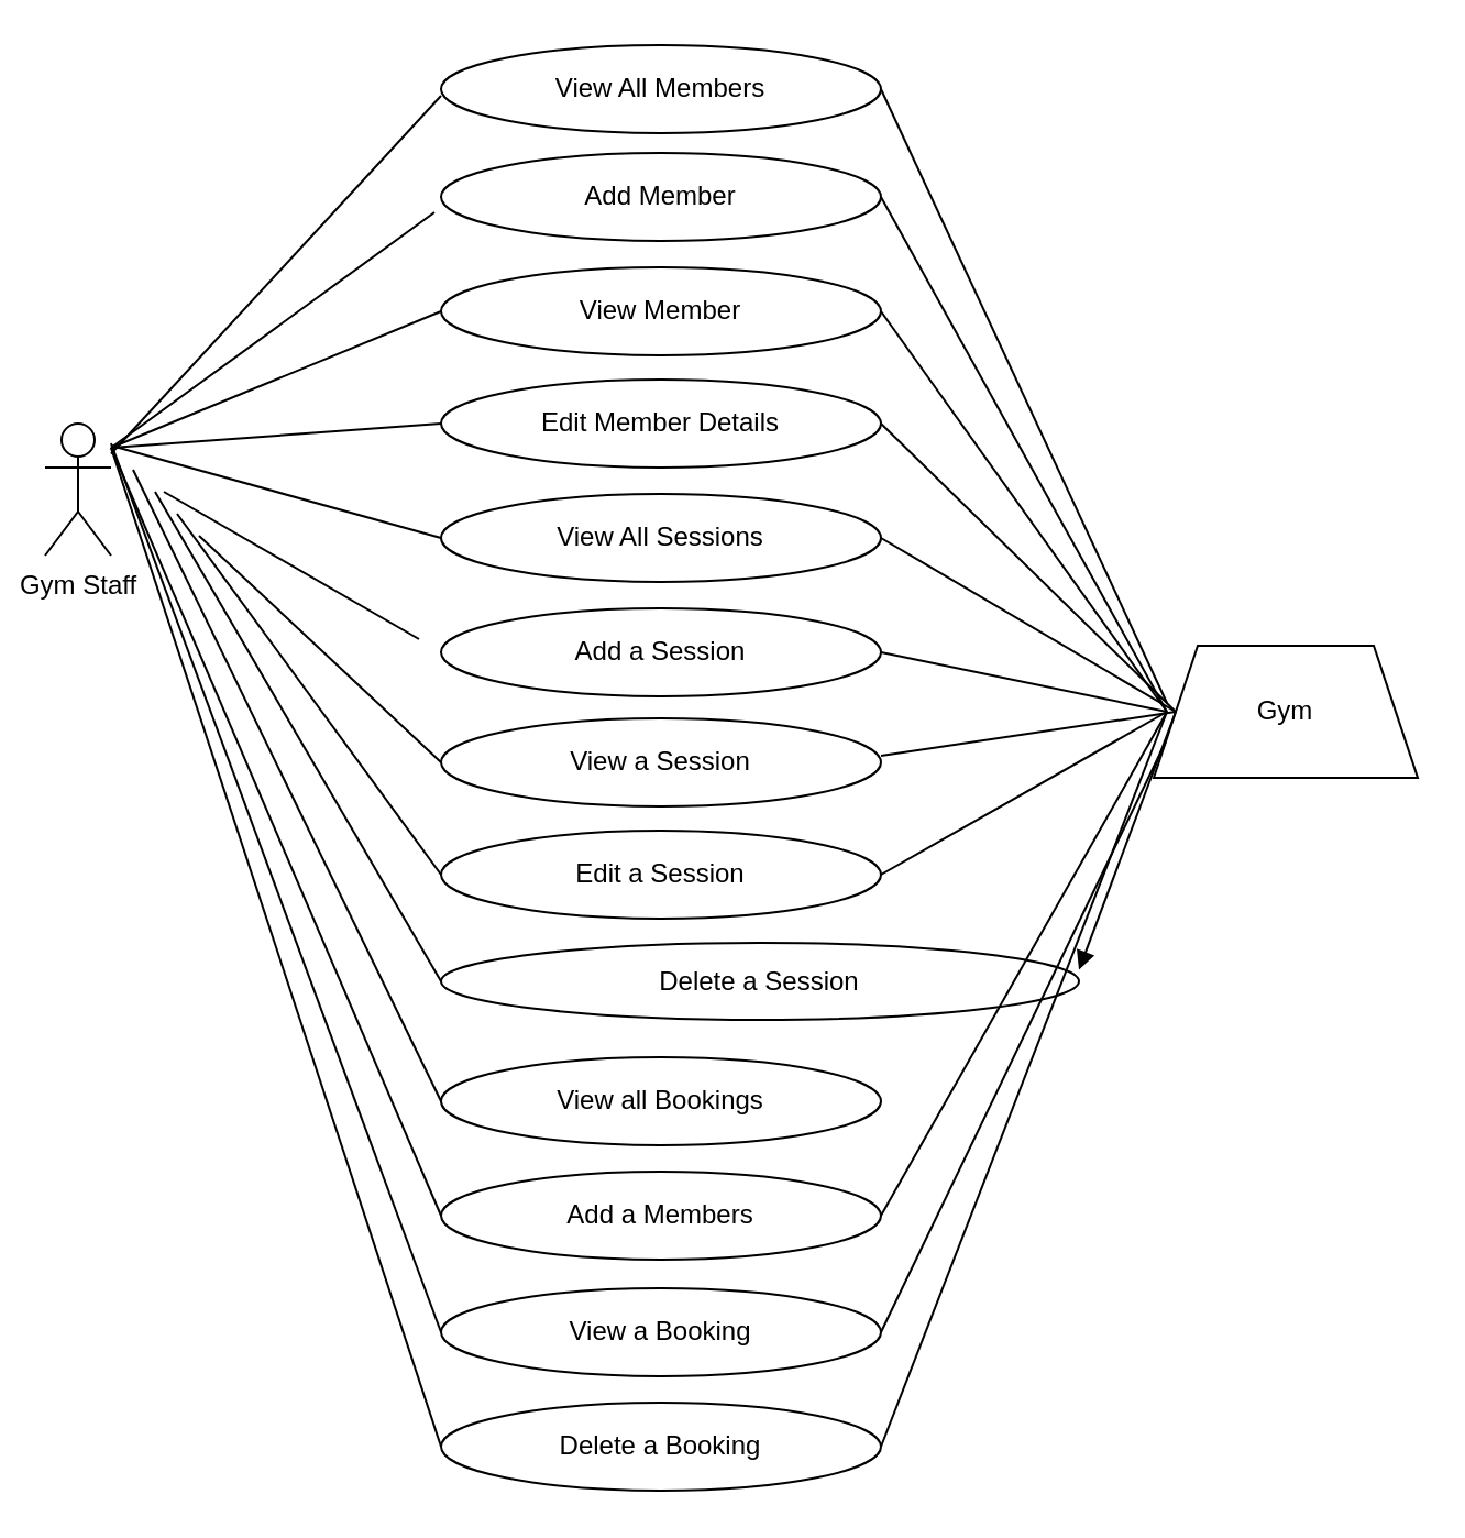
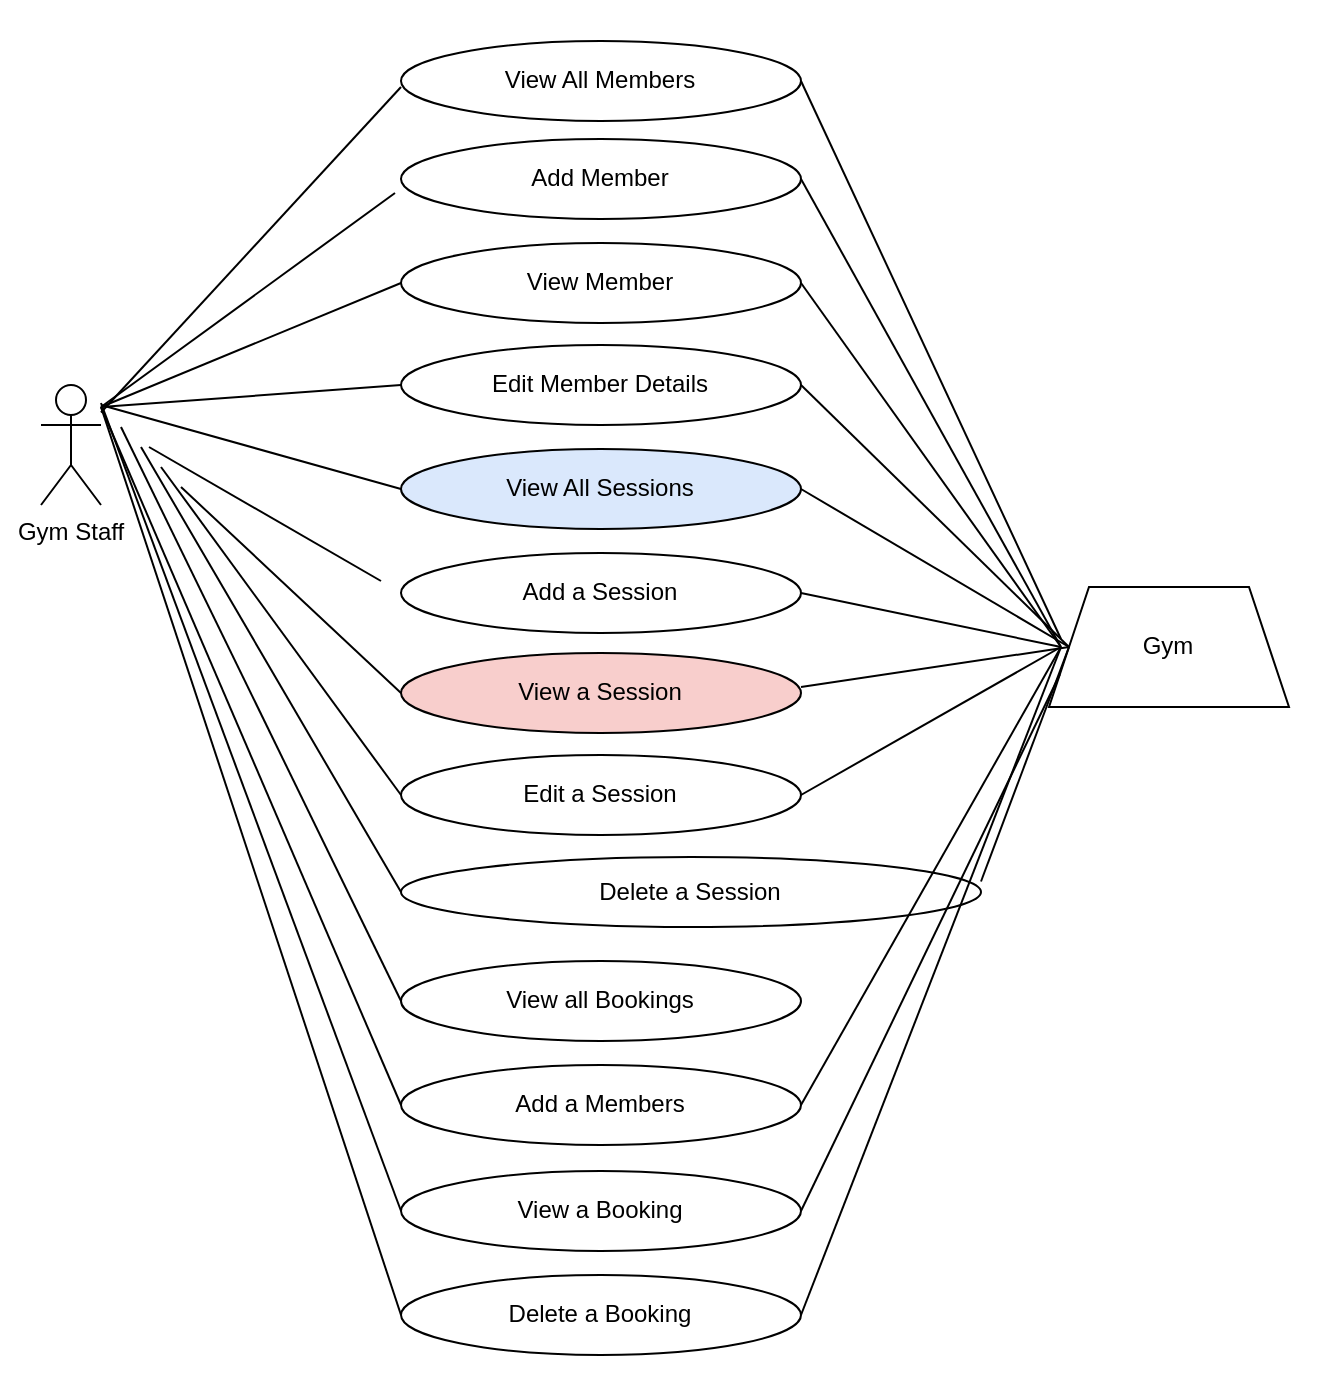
- <mxCell id="5" value="View All Sessions" style="ellipse;whiteSpace=wrap;html=1;" parent="1" vertex="1"><mxGeometry x="200" y="224" width="200" height="40" as="geometry" /></mxCell>
+ <mxCell id="5" value="View All Sessions" style="ellipse;whiteSpace=wrap;html=1;fillColor=#dae8fc;" parent="1" vertex="1"><mxGeometry x="200" y="224" width="200" height="40" as="geometry" /></mxCell>
- <mxCell id="7" value="View a Session" style="ellipse;whiteSpace=wrap;html=1;" parent="1" vertex="1"><mxGeometry x="200" y="326" width="200" height="40" as="geometry" /></mxCell>
+ <mxCell id="7" value="View a Session" style="ellipse;whiteSpace=wrap;html=1;fillColor=#f8cecc;" parent="1" vertex="1"><mxGeometry x="200" y="326" width="200" height="40" as="geometry" /></mxCell>
- <mxCell id="30" value="" style="endArrow=block;html=1;entryX=1;entryY=0.35;entryDx=0;entryDy=0;exitX=0;exitY=0.5;exitDx=0;exitDy=0;entryPerimeter=0;" parent="1" source="10" target="9" edge="1"><mxGeometry width="50" height="50" relative="1" as="geometry"><mxPoint x="550" y="343" as="sourcePoint" /><mxPoint x="420" y="363" as="targetPoint" /></mxGeometry></mxCell>
+ <mxCell id="30" value="" style="endArrow=none;html=1;entryX=1;entryY=0.35;entryDx=0;entryDy=0;exitX=0;exitY=0.5;exitDx=0;exitDy=0;entryPerimeter=0;" parent="1" source="10" target="9" edge="1"><mxGeometry width="50" height="50" relative="1" as="geometry"><mxPoint x="550" y="343" as="sourcePoint" /><mxPoint x="420" y="363" as="targetPoint" /></mxGeometry></mxCell>
